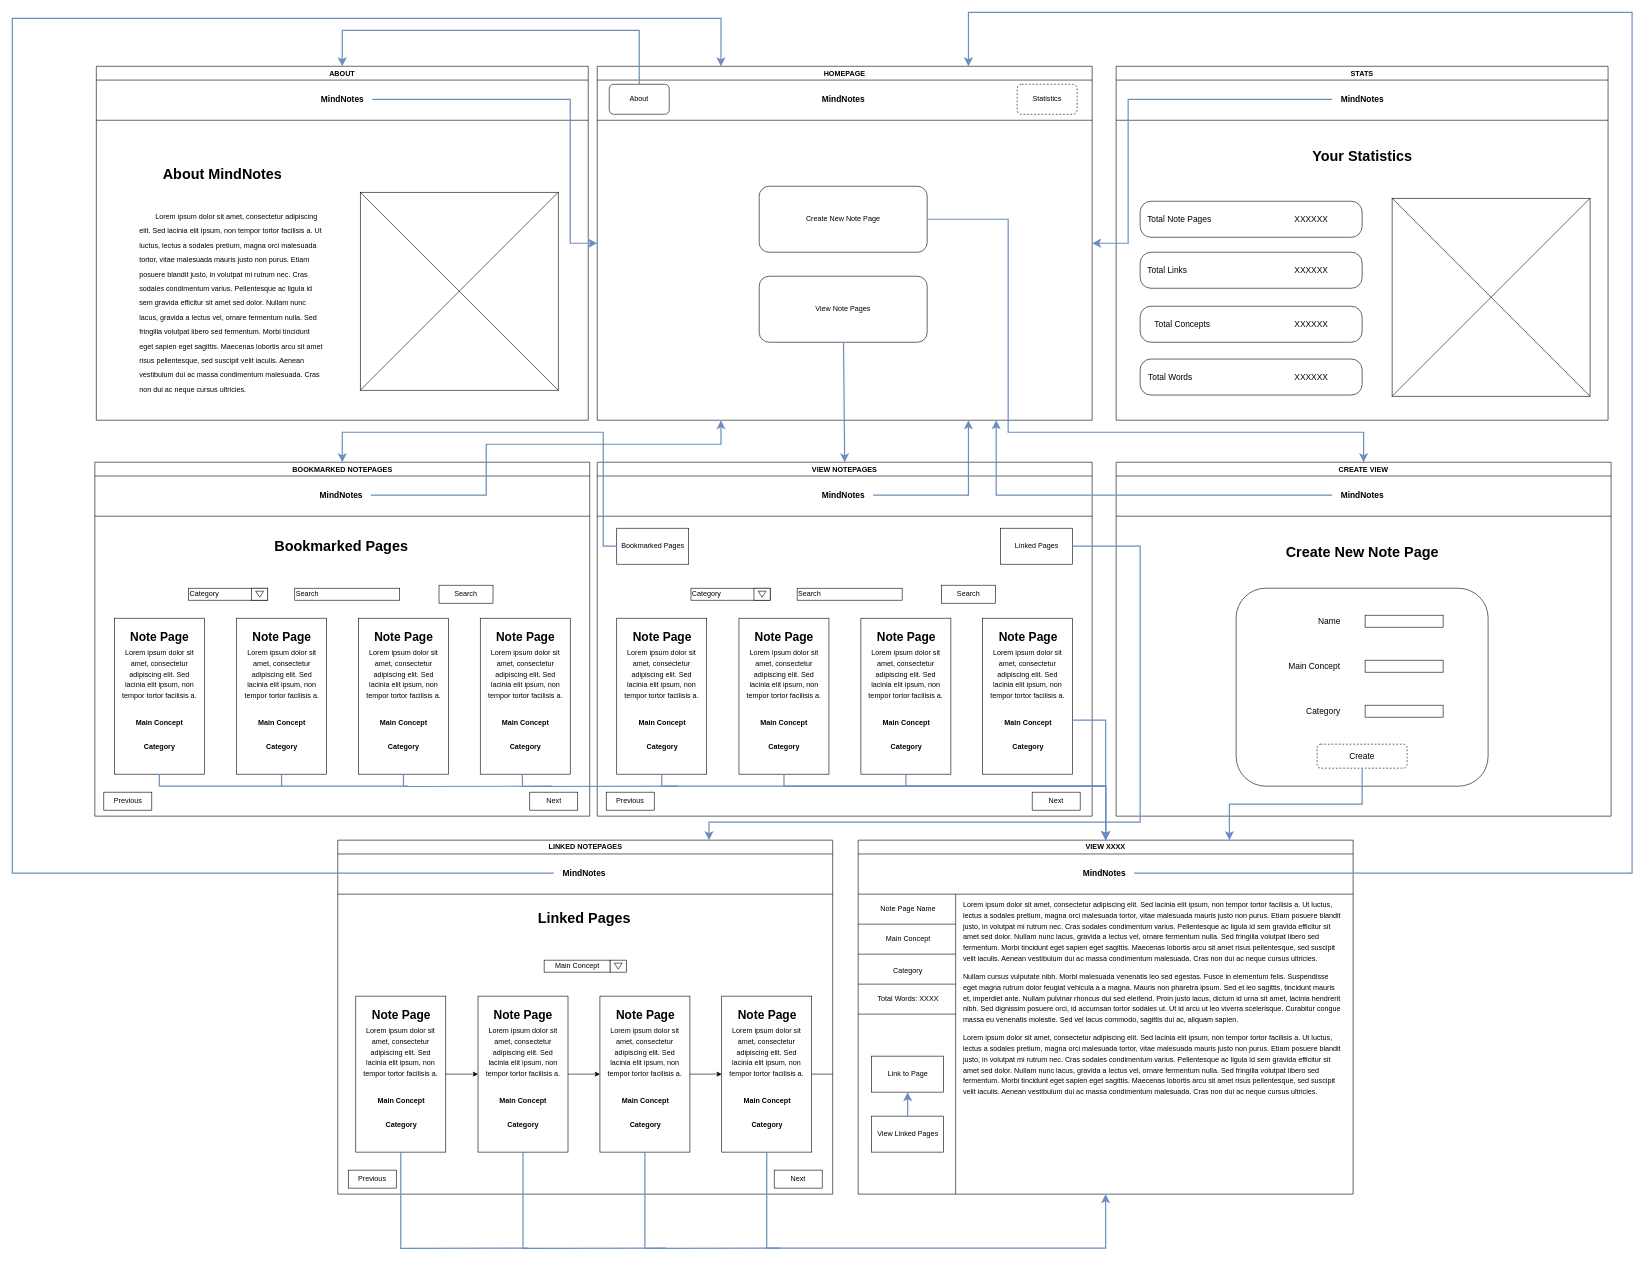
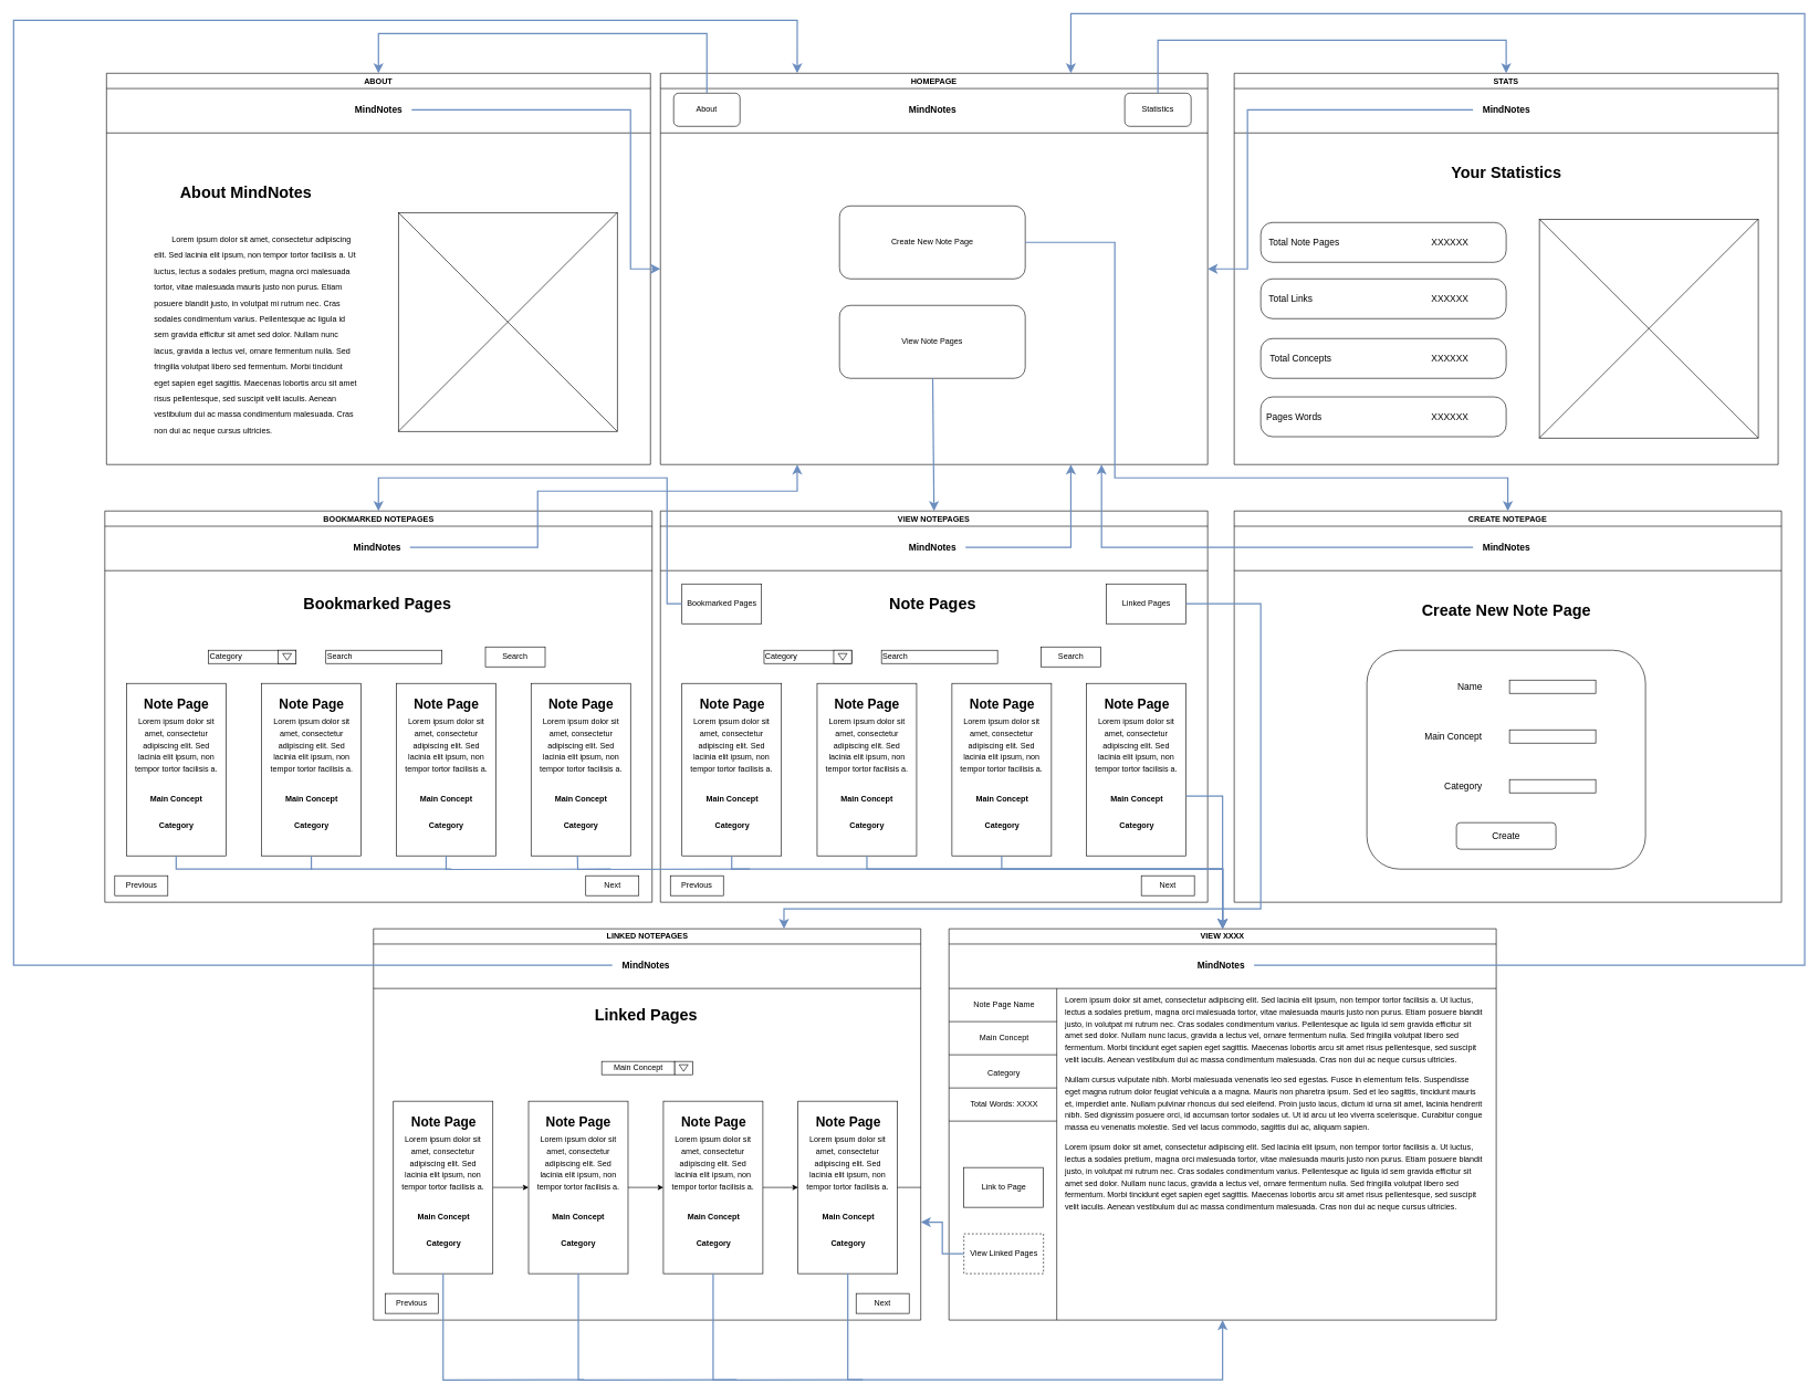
+ <mxCell id="188" value="" style="endArrow=classic;html=1;rounded=0;entryX=0.5;entryY=0;entryDx=0;entryDy=0;edgeStyle=orthogonalEdgeStyle;fillColor=#dae8fc;strokeColor=#6c8ebf;strokeWidth=2;endSize=9;" edge="1" parent="1" source="7" target="19"><mxGeometry width="50" height="50" relative="1" as="geometry"><mxPoint x="1860" y="30" as="sourcePoint" /><mxPoint x="1910" y="-20" as="targetPoint" /><Array as="points"><mxPoint x="1745" y="60" /><mxPoint x="2270" y="60" /></Array></mxGeometry></mxCell>
- <mxCell id="7" value="Statistics" style="rounded=1;whiteSpace=wrap;html=1;dashed=1;" vertex="1" parent="2"><mxGeometry x="700" y="30" width="100" height="50" as="geometry" /></mxCell>
+ <mxCell id="7" value="Statistics" style="rounded=1;whiteSpace=wrap;html=1;" vertex="1" parent="2"><mxGeometry x="700" y="30" width="100" height="50" as="geometry" /></mxCell>
- <mxCell id="30" value="&lt;font style=&quot;font-size: 14px;&quot;&gt;Total Concepts&lt;/font&gt;" style="text;html=1;align=center;verticalAlign=middle;resizable=0;points=[];autosize=1;strokeColor=none;fillColor=none;" vertex="1" parent="19"><mxGeometry x="50" y="415" width="120" height="30" as="geometry" /></mxCell>
+ <mxCell id="30" value="&lt;font style=&quot;font-size: 14px;&quot;&gt;Total Concepts&lt;/font&gt;" style="text;html=1;align=center;verticalAlign=middle;resizable=0;points=[];autosize=1;strokeColor=none;fillColor=none;" vertex="1" parent="19"><mxGeometry x="40" y="415" width="120" height="30" as="geometry" /></mxCell>
- <mxCell id="33" value="&lt;font style=&quot;font-size: 14px;&quot;&gt;Total Words&lt;/font&gt;" style="text;html=1;align=center;verticalAlign=middle;resizable=0;points=[];autosize=1;strokeColor=none;fillColor=none;" vertex="1" parent="19"><mxGeometry x="40" y="503" width="100" height="30" as="geometry" /></mxCell>
+ <mxCell id="33" value="&lt;font style=&quot;font-size: 14px;&quot;&gt;Pages Words&lt;/font&gt;" style="text;html=1;align=center;verticalAlign=middle;resizable=0;points=[];autosize=1;strokeColor=none;fillColor=none;" vertex="1" parent="19"><mxGeometry x="40" y="503" width="100" height="30" as="geometry" /></mxCell>
- <mxCell id="39" value="CREATE VIEW" style="swimlane;whiteSpace=wrap;html=1;" vertex="1" parent="1"><mxGeometry x="1860" y="770" width="825" height="590" as="geometry" /></mxCell>
+ <mxCell id="39" value="CREATE NOTEPAGE" style="swimlane;whiteSpace=wrap;html=1;" vertex="1" parent="1"><mxGeometry x="1860" y="770" width="825" height="590" as="geometry" /></mxCell>
+ <mxCell id="58" value="Note Pages" style="text;strokeColor=none;fillColor=none;html=1;fontSize=24;fontStyle=1;verticalAlign=middle;align=center;" vertex="1" parent="55"><mxGeometry x="335" y="120" width="150" height="40" as="geometry" /></mxCell>
- <mxCell id="54" value="&lt;font style=&quot;font-size: 14px;&quot;&gt;Create&lt;/font&gt;" style="rounded=1;whiteSpace=wrap;html=1;dashed=1;" vertex="1" parent="39"><mxGeometry x="335" y="470" width="150" height="40" as="geometry" /></mxCell>
+ <mxCell id="54" value="&lt;font style=&quot;font-size: 14px;&quot;&gt;Create&lt;/font&gt;" style="rounded=1;whiteSpace=wrap;html=1;" vertex="1" parent="39"><mxGeometry x="335" y="470" width="150" height="40" as="geometry" /></mxCell>
- <mxCell id="199" value="" style="endArrow=classic;html=1;rounded=0;entryX=0.75;entryY=0;entryDx=0;entryDy=0;edgeStyle=orthogonalEdgeStyle;endSize=9;strokeWidth=2;fillColor=#dae8fc;strokeColor=#6c8ebf;" edge="1" parent="1" source="54" target="173"><mxGeometry width="50" height="50" relative="1" as="geometry"><mxPoint x="2380" y="1440" as="sourcePoint" /><mxPoint x="2430" y="1390" as="targetPoint" /></mxGeometry></mxCell>
- <mxCell id="210" value="" style="endArrow=classic;html=1;rounded=0;edgeStyle=orthogonalEdgeStyle;endSize=9;strokeWidth=2;fillColor=#dae8fc;strokeColor=#6c8ebf;" edge="1" parent="1" source="187" target="186"><mxGeometry width="50" height="50" relative="1" as="geometry"><mxPoint x="1410" y="1910" as="sourcePoint" /><mxPoint x="1460" y="1860" as="targetPoint" /></mxGeometry></mxCell>
+ <mxCell id="210" value="" style="endArrow=classic;html=1;rounded=0;edgeStyle=orthogonalEdgeStyle;entryX=1;entryY=0.75;entryDx=0;entryDy=0;endSize=9;strokeWidth=2;fillColor=#dae8fc;strokeColor=#6c8ebf;" edge="1" parent="1" source="187" target="135"><mxGeometry width="50" height="50" relative="1" as="geometry"><mxPoint x="1410" y="1910" as="sourcePoint" /><mxPoint x="1460" y="1860" as="targetPoint" /></mxGeometry></mxCell>
- <mxCell id="187" value="View Linked Pages" style="rounded=0;whiteSpace=wrap;html=1;" vertex="1" parent="173"><mxGeometry x="22.5" y="460" width="120" height="60" as="geometry" /></mxCell>
+ <mxCell id="187" value="View Linked Pages" style="rounded=0;whiteSpace=wrap;html=1;dashed=1;" vertex="1" parent="173"><mxGeometry x="22.5" y="460" width="120" height="60" as="geometry" /></mxCell>
